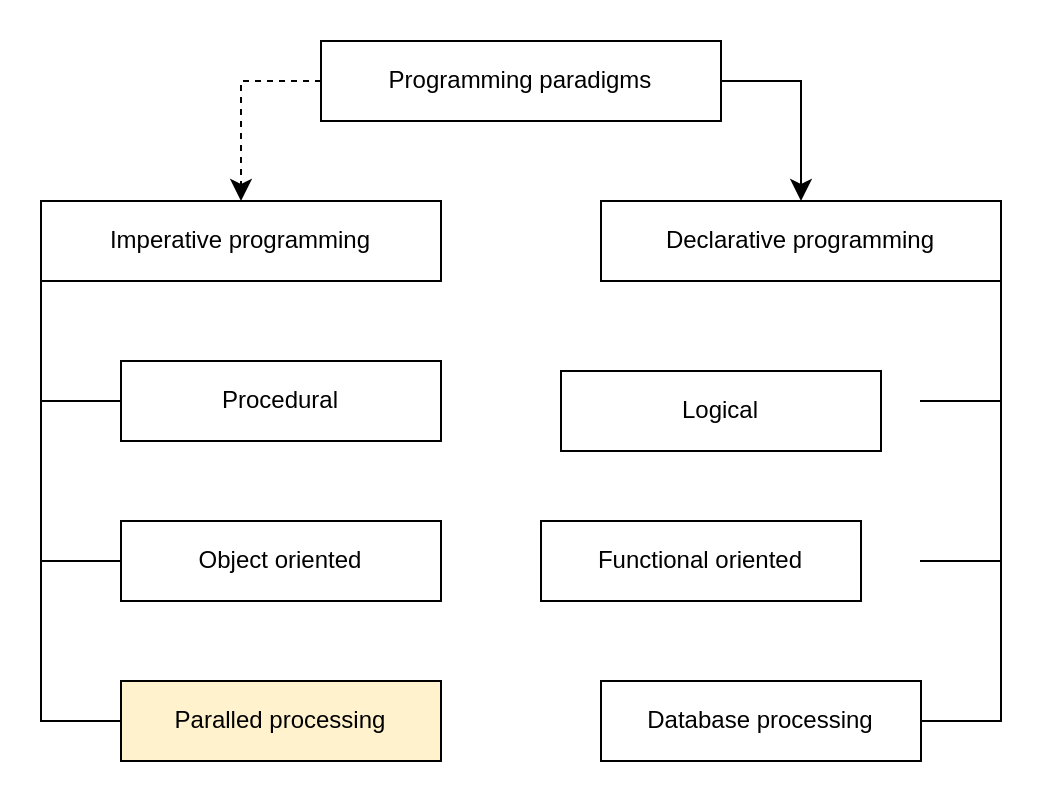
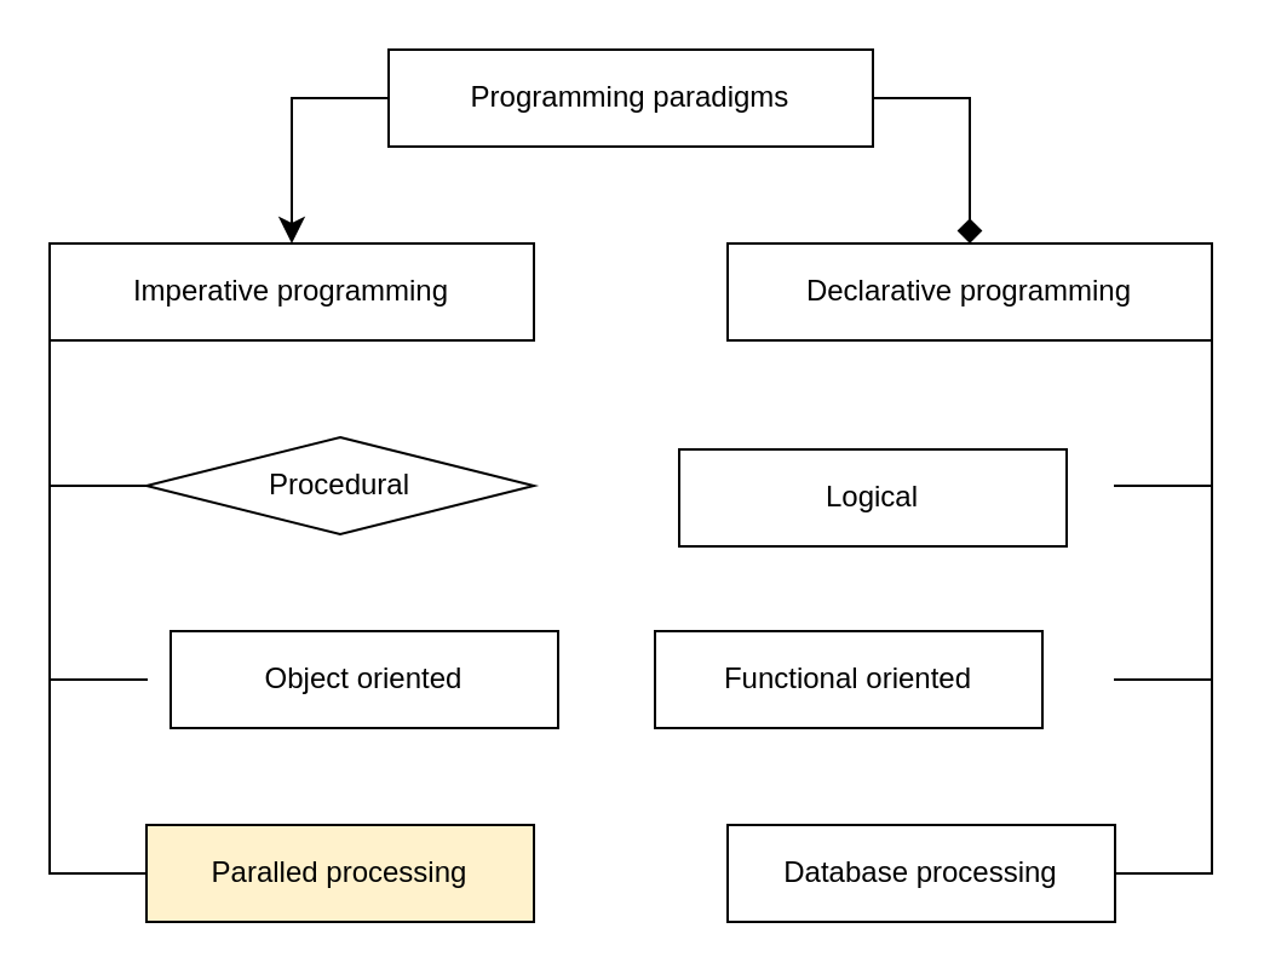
- <mxCell id="5" value="" style="edgeStyle=segmentEdgeStyle;endArrow=classic;html=1;curved=0;rounded=0;endSize=8;startSize=8;exitX=0;exitY=0.5;exitDx=0;exitDy=0;entryX=0.5;entryY=0;entryDx=0;entryDy=0;dashed=1;" edge="1" parent="1" source="2" target="3"><mxGeometry width="50" height="50" relative="1" as="geometry"><mxPoint x="320" y="170" as="sourcePoint" /><mxPoint x="290" y="450" as="targetPoint" /></mxGeometry></mxCell>
+ <mxCell id="5" value="" style="edgeStyle=segmentEdgeStyle;endArrow=classic;html=1;curved=0;rounded=0;endSize=8;startSize=8;exitX=0;exitY=0.5;exitDx=0;exitDy=0;entryX=0.5;entryY=0;entryDx=0;entryDy=0;" edge="1" parent="1" source="2" target="3"><mxGeometry width="50" height="50" relative="1" as="geometry"><mxPoint x="320" y="170" as="sourcePoint" /><mxPoint x="290" y="450" as="targetPoint" /></mxGeometry></mxCell>
- <mxCell id="6" value="" style="edgeStyle=segmentEdgeStyle;endArrow=classic;html=1;curved=0;rounded=0;endSize=8;startSize=8;exitX=1;exitY=0.5;exitDx=0;exitDy=0;entryX=0.5;entryY=0;entryDx=0;entryDy=0;" edge="1" parent="1" source="2" target="4"><mxGeometry width="50" height="50" relative="1" as="geometry"><mxPoint x="460" y="40" as="sourcePoint" /><mxPoint x="510" y="-10" as="targetPoint" /></mxGeometry></mxCell>
+ <mxCell id="6" value="" style="edgeStyle=segmentEdgeStyle;endArrow=diamond;html=1;curved=0;rounded=0;endSize=8;startSize=8;exitX=1;exitY=0.5;exitDx=0;exitDy=0;entryX=0.5;entryY=0;entryDx=0;entryDy=0;" edge="1" parent="1" source="2" target="4"><mxGeometry width="50" height="50" relative="1" as="geometry"><mxPoint x="460" y="40" as="sourcePoint" /><mxPoint x="510" y="-10" as="targetPoint" /></mxGeometry></mxCell>
- <mxCell id="7" value="Procedural" style="rounded=0;whiteSpace=wrap;html=1;" vertex="1" parent="1"><mxGeometry x="60" y="180" width="160" height="40" as="geometry" /></mxCell>
+ <mxCell id="7" value="Procedural" style="rhombus;whiteSpace=wrap;html=1;" vertex="1" parent="1"><mxGeometry x="60" y="180" width="160" height="40" as="geometry" /></mxCell>
- <mxCell id="8" value="Object oriented" style="rounded=0;whiteSpace=wrap;html=1;" vertex="1" parent="1"><mxGeometry x="60" y="260" width="160" height="40" as="geometry" /></mxCell>
+ <mxCell id="8" value="Object oriented" style="rounded=0;whiteSpace=wrap;html=1;" vertex="1" parent="1"><mxGeometry x="70" y="260" width="160" height="40" as="geometry" /></mxCell>
